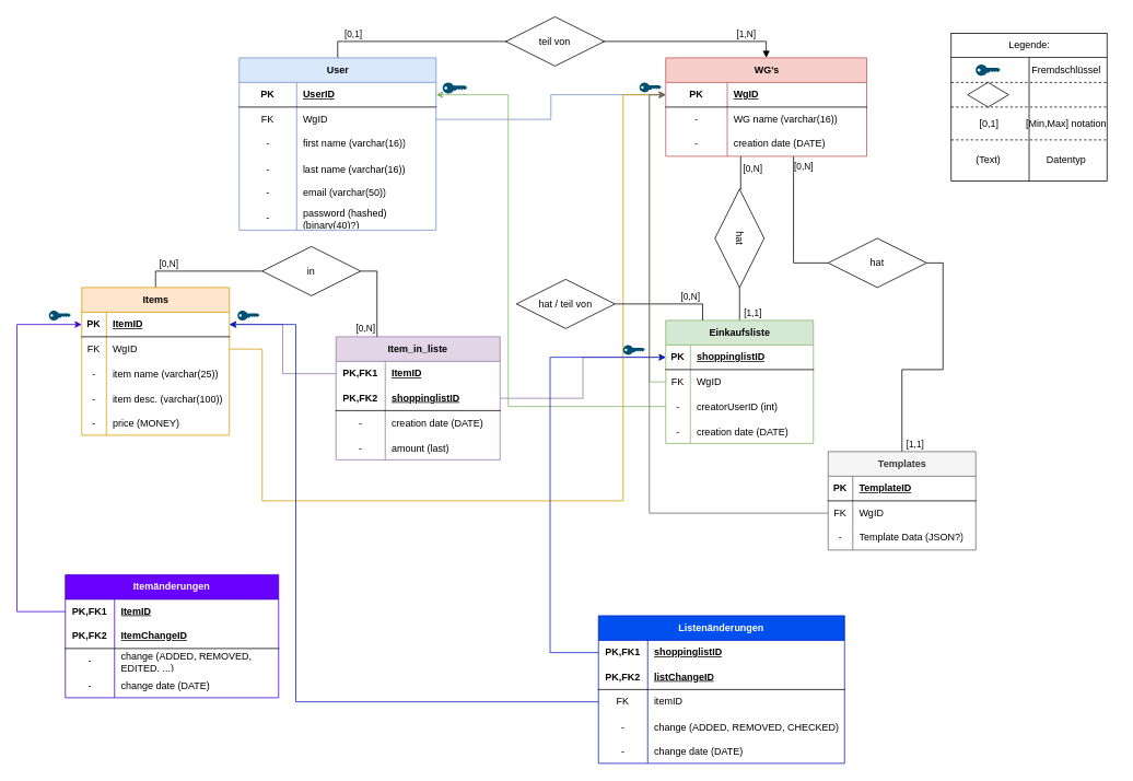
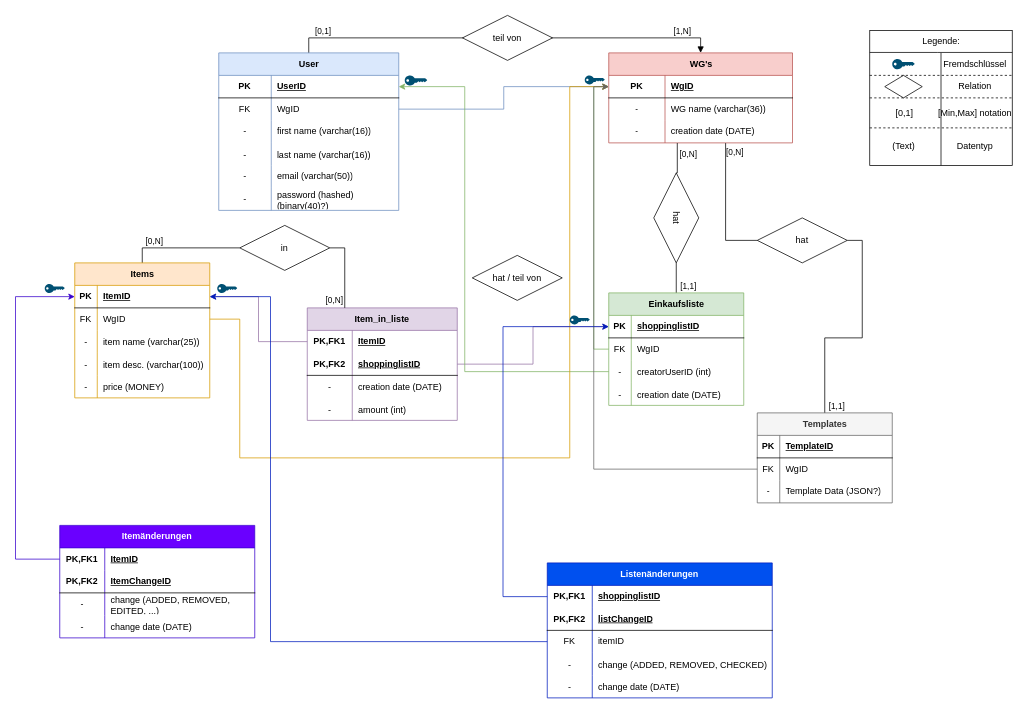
+ <mxCell id="104" value="&lt;font&gt;Relation&lt;/font&gt;" style="text;html=1;align=center;verticalAlign=middle;resizable=0;points=[];autosize=1;strokeColor=none;fillColor=none;fontSize=12;" parent="1" vertex="1"><mxGeometry x="1264" y="100" width="70" height="30" as="geometry" /></mxCell>
- <mxCell id="31" value="WG name (varchar(16))" style="shape=partialRectangle;connectable=0;fillColor=none;top=0;left=0;bottom=0;right=0;align=left;spacingLeft=6;overflow=hidden;whiteSpace=wrap;html=1;" parent="29" vertex="1"><mxGeometry x="75.0" width="170.0" height="30" as="geometry"><mxRectangle width="170.0" height="30" as="alternateBounds" /></mxGeometry></mxCell>
+ <mxCell id="31" value="WG name (varchar(36))" style="shape=partialRectangle;connectable=0;fillColor=none;top=0;left=0;bottom=0;right=0;align=left;spacingLeft=6;overflow=hidden;whiteSpace=wrap;html=1;" parent="29" vertex="1"><mxGeometry x="75.0" width="170.0" height="30" as="geometry"><mxRectangle width="170.0" height="30" as="alternateBounds" /></mxGeometry></mxCell>
- <mxCell id="110" style="edgeStyle=orthogonalEdgeStyle;rounded=0;orthogonalLoop=1;jettySize=auto;html=1;exitX=1;exitY=0.5;exitDx=0;exitDy=0;entryX=0.25;entryY=0;entryDx=0;entryDy=0;endArrow=none;startFill=0;" parent="1" source="88" target="37" edge="1"><mxGeometry relative="1" as="geometry" /></mxCell>
- <mxCell id="111" value="[0,N]" style="edgeLabel;html=1;align=center;verticalAlign=middle;resizable=0;points=[];" parent="110" vertex="1" connectable="0"><mxGeometry x="0.362" y="1" relative="1" as="geometry"><mxPoint x="5" y="-9" as="offset" /></mxGeometry></mxCell>
- <mxCell id="84" value="amount (last)" style="shape=partialRectangle;connectable=0;fillColor=none;top=0;left=0;bottom=0;right=0;align=left;spacingLeft=6;overflow=hidden;" parent="82" vertex="1"><mxGeometry x="60" width="140" height="30" as="geometry"><mxRectangle width="140" height="30" as="alternateBounds" /></mxGeometry></mxCell>
+ <mxCell id="84" value="amount (int)" style="shape=partialRectangle;connectable=0;fillColor=none;top=0;left=0;bottom=0;right=0;align=left;spacingLeft=6;overflow=hidden;" parent="82" vertex="1"><mxGeometry x="60" width="140" height="30" as="geometry"><mxRectangle width="140" height="30" as="alternateBounds" /></mxGeometry></mxCell>
